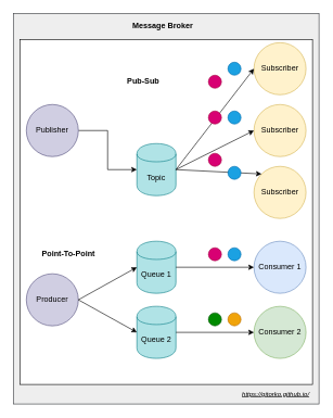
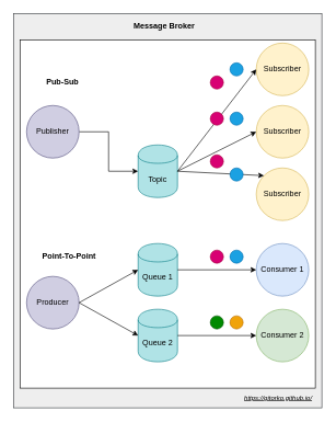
- <mxCell id="33" value="Pub-Sub" style="text;html=1;strokeColor=none;fillColor=none;align=center;verticalAlign=middle;whiteSpace=wrap;rounded=0;fontStyle=1" parent="1" vertex="1"><mxGeometry x="155" y="115" width="130" height="20" as="geometry" /></mxCell>
+ <mxCell id="33" value="Pub-Sub" style="text;html=1;strokeColor=none;fillColor=none;align=center;verticalAlign=middle;whiteSpace=wrap;rounded=0;fontStyle=1" parent="1" vertex="1"><mxGeometry x="30" y="115" width="130" height="20" as="geometry" /></mxCell>
